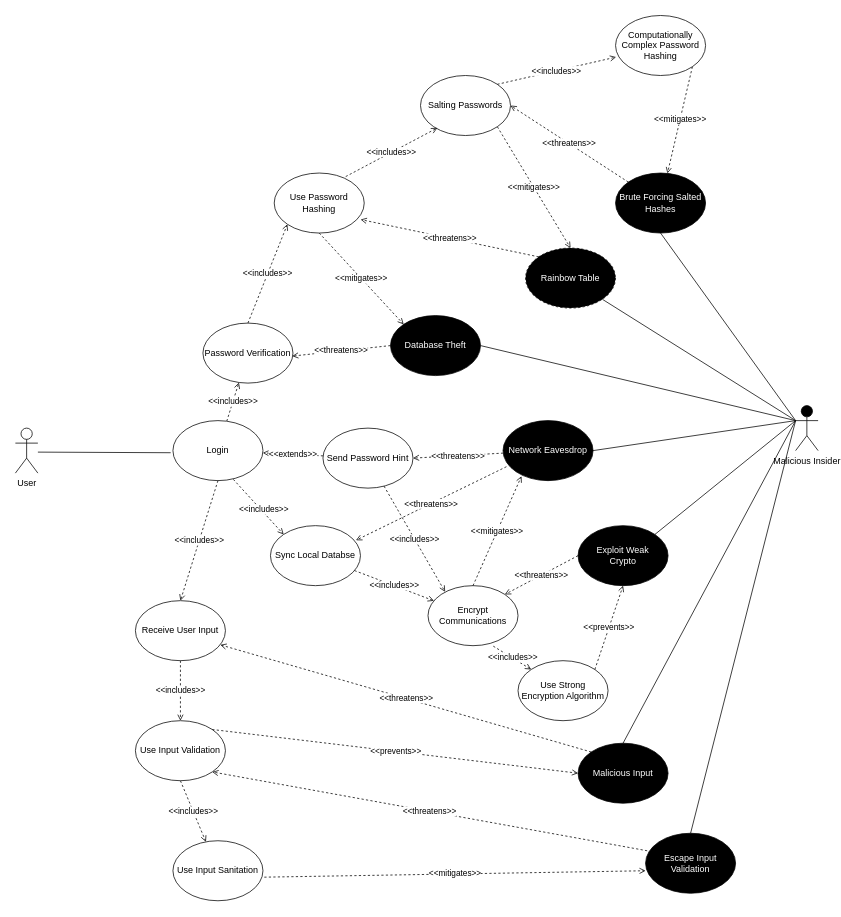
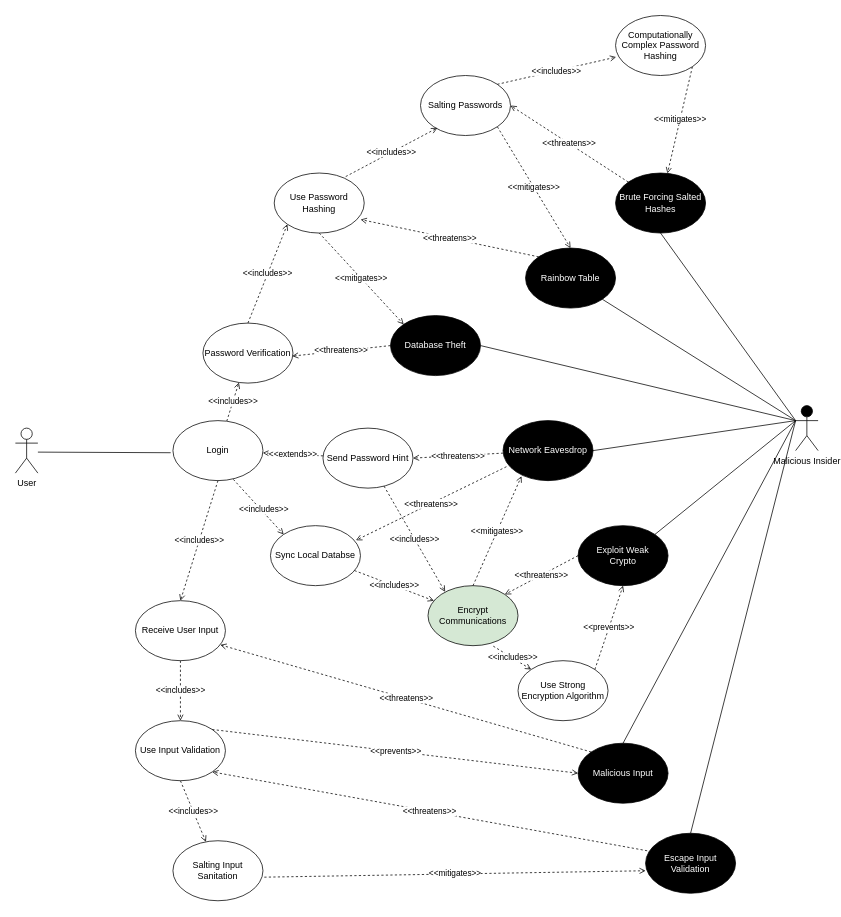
- <mxCell id="13" value="Rainbow Table" style="ellipse;whiteSpace=wrap;html=1;fillColor=#000000;fontColor=#FFFFFF;dashed=1;" parent="1" vertex="1"><mxGeometry x="700" y="330" width="120" height="80" as="geometry" /></mxCell>
+ <mxCell id="13" value="Rainbow Table" style="ellipse;whiteSpace=wrap;html=1;fillColor=#000000;fontColor=#FFFFFF;" parent="1" vertex="1"><mxGeometry x="700" y="330" width="120" height="80" as="geometry" /></mxCell>
- <mxCell id="42" value="Encrypt Communications" style="ellipse;whiteSpace=wrap;html=1;" parent="1" vertex="1"><mxGeometry x="570" y="780" width="120" height="80" as="geometry" /></mxCell>
+ <mxCell id="42" value="Encrypt Communications" style="ellipse;whiteSpace=wrap;html=1;fillColor=#d5e8d4;" parent="1" vertex="1"><mxGeometry x="570" y="780" width="120" height="80" as="geometry" /></mxCell>
- <mxCell id="37" value="Use Input Sanitation" style="ellipse;whiteSpace=wrap;html=1;fillColor=#FFFFFF;" parent="1" vertex="1"><mxGeometry x="230" y="1120" width="120" height="80" as="geometry" /></mxCell>
+ <mxCell id="37" value="Salting Input Sanitation" style="ellipse;whiteSpace=wrap;html=1;fillColor=#FFFFFF;" parent="1" vertex="1"><mxGeometry x="230" y="1120" width="120" height="80" as="geometry" /></mxCell>
